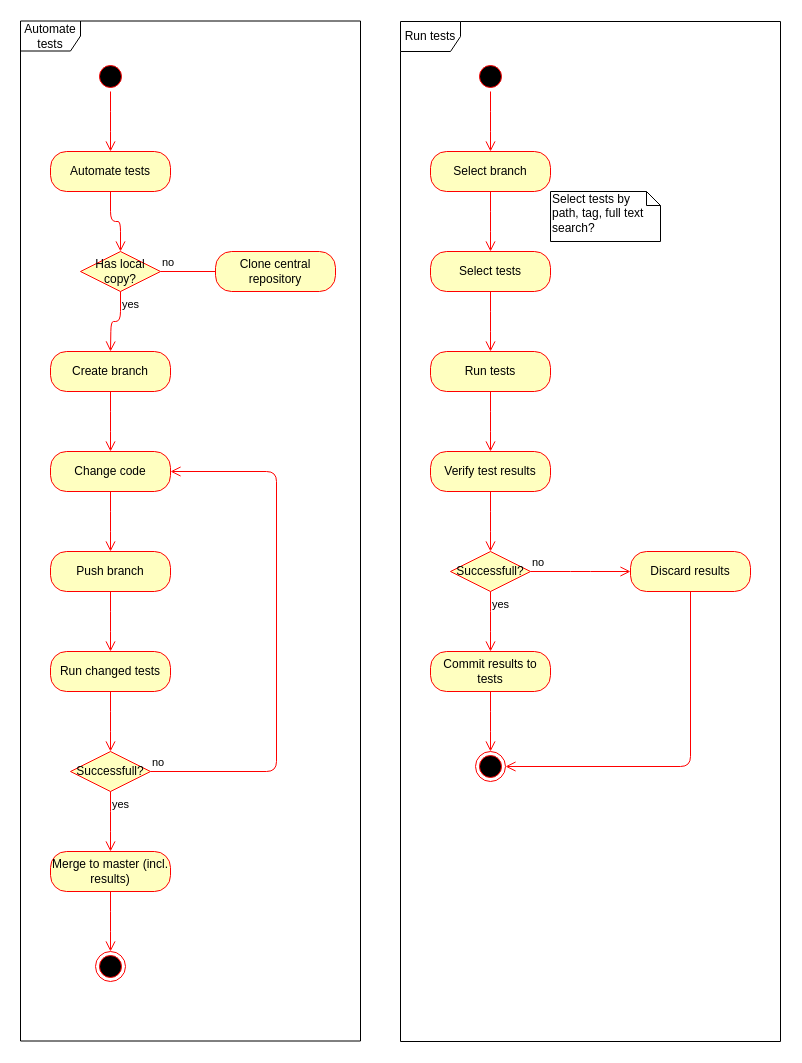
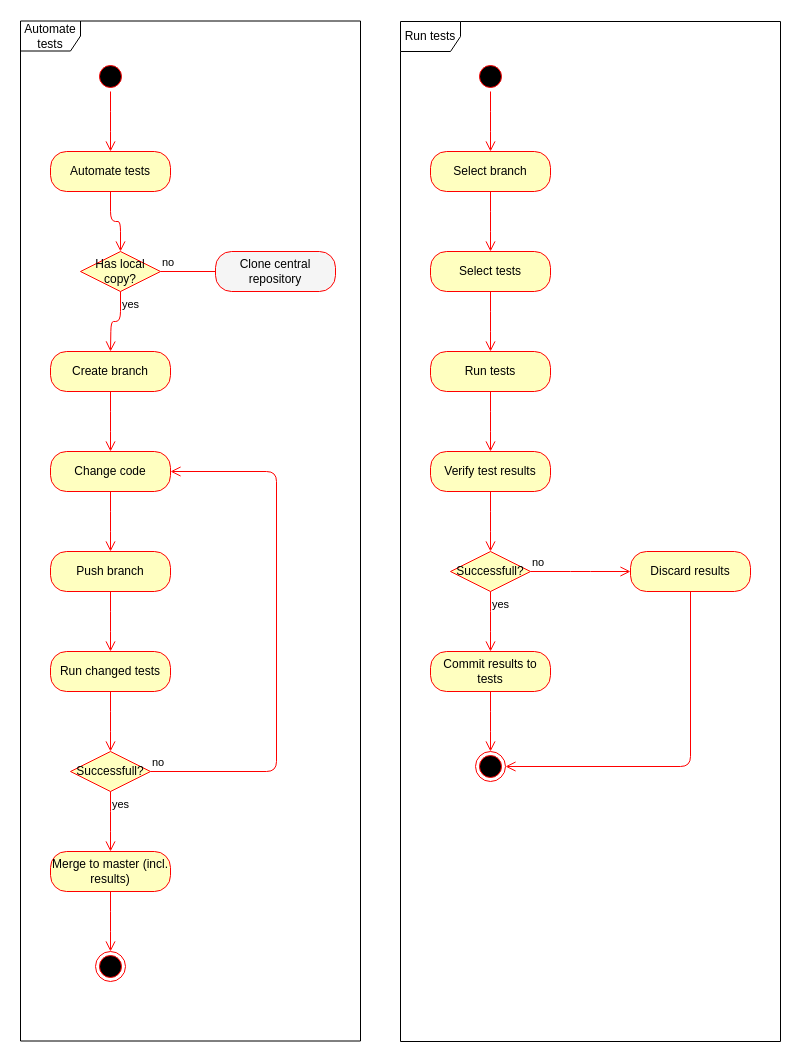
- <mxCell id="34" value="Select tests by path, tag, full text search?" style="shape=note;whiteSpace=wrap;html=1;size=14;verticalAlign=top;align=left;spacingTop=-6;" vertex="1" parent="1"><mxGeometry x="550" y="191" width="110" height="50" as="geometry" /></mxCell>
- <mxCell id="16" value="&lt;div&gt;Clone central repository&lt;/div&gt;" style="rounded=1;whiteSpace=wrap;html=1;arcSize=40;fontColor=#000000;fillColor=#ffffc0;strokeColor=#ff0000;" vertex="1" parent="1"><mxGeometry x="215" y="251" width="120" height="40" as="geometry" /></mxCell>
+ <mxCell id="16" value="&lt;div&gt;Clone central repository&lt;/div&gt;" style="rounded=1;whiteSpace=wrap;html=1;arcSize=40;fontColor=#000000;fillColor=#f5f5f5;strokeColor=#ff0000;" vertex="1" parent="1"><mxGeometry x="215" y="251" width="120" height="40" as="geometry" /></mxCell>
